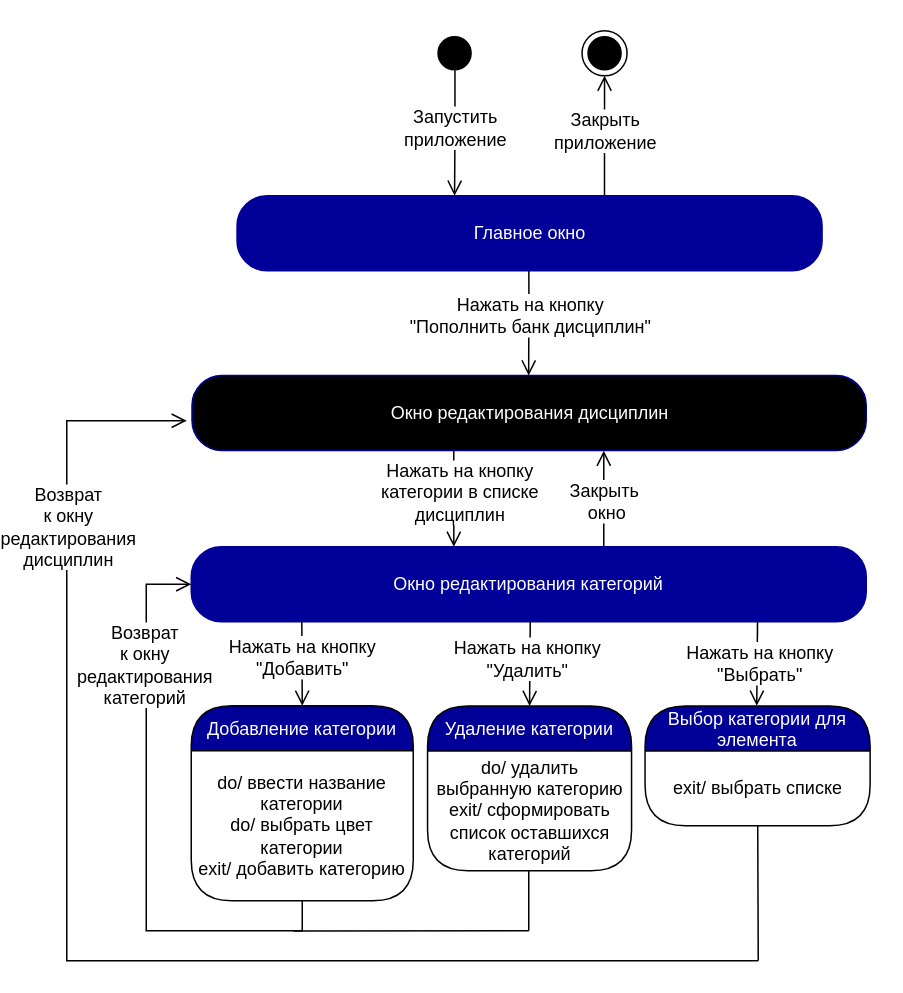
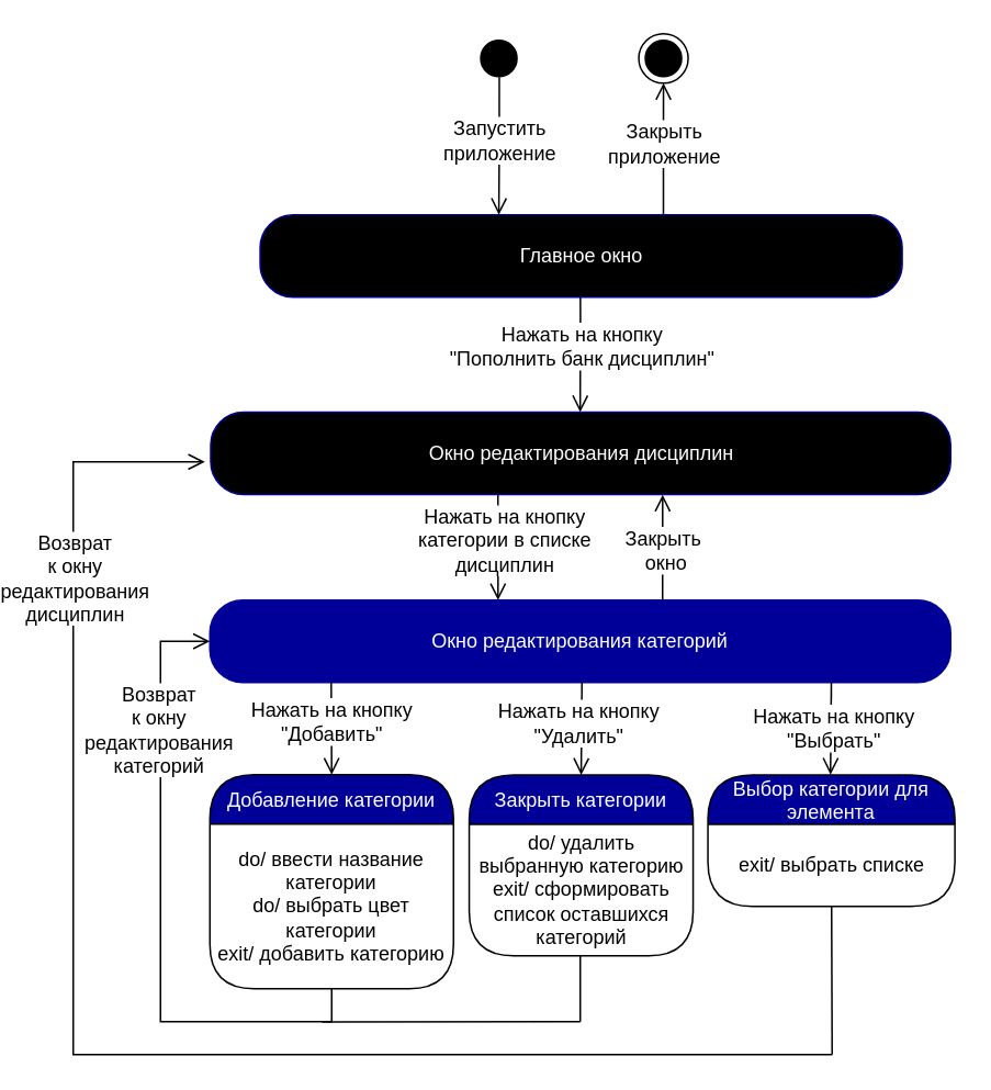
- <mxCell id="6" value="Главное окно" style="rounded=1;whiteSpace=wrap;html=1;arcSize=40;fontColor=#FFFFFF;fillColor=#000099;strokeColor=#000099;" parent="1" vertex="1"><mxGeometry x="133.54" y="130" width="390" height="50" as="geometry" /></mxCell>
+ <mxCell id="6" value="Главное окно" style="rounded=1;whiteSpace=wrap;html=1;arcSize=40;fontColor=#FFFFFF;fillColor=#000000;strokeColor=#000099;" parent="1" vertex="1"><mxGeometry x="133.54" y="130" width="390" height="50" as="geometry" /></mxCell>
- <mxCell id="21" value="Удаление категории" style="swimlane;fontStyle=0;align=center;verticalAlign=middle;childLayout=stackLayout;horizontal=1;startSize=30;horizontalStack=0;resizeParent=0;resizeLast=1;container=0;fontColor=#FFFFFF;collapsible=0;rounded=1;arcSize=30;strokeColor=#030000;fillColor=#000099;swimlaneFillColor=#FFFFFF;dropTarget=0;fontSize=12;" parent="1" vertex="1"><mxGeometry x="260.54" y="470.12" width="136" height="109.88" as="geometry" /></mxCell>
+ <mxCell id="21" value="Закрыть категории" style="swimlane;fontStyle=0;align=center;verticalAlign=middle;childLayout=stackLayout;horizontal=1;startSize=30;horizontalStack=0;resizeParent=0;resizeLast=1;container=0;fontColor=#FFFFFF;collapsible=0;rounded=1;arcSize=30;strokeColor=#030000;fillColor=#000099;swimlaneFillColor=#FFFFFF;dropTarget=0;fontSize=12;" parent="1" vertex="1"><mxGeometry x="260.54" y="470.12" width="136" height="109.88" as="geometry" /></mxCell>
